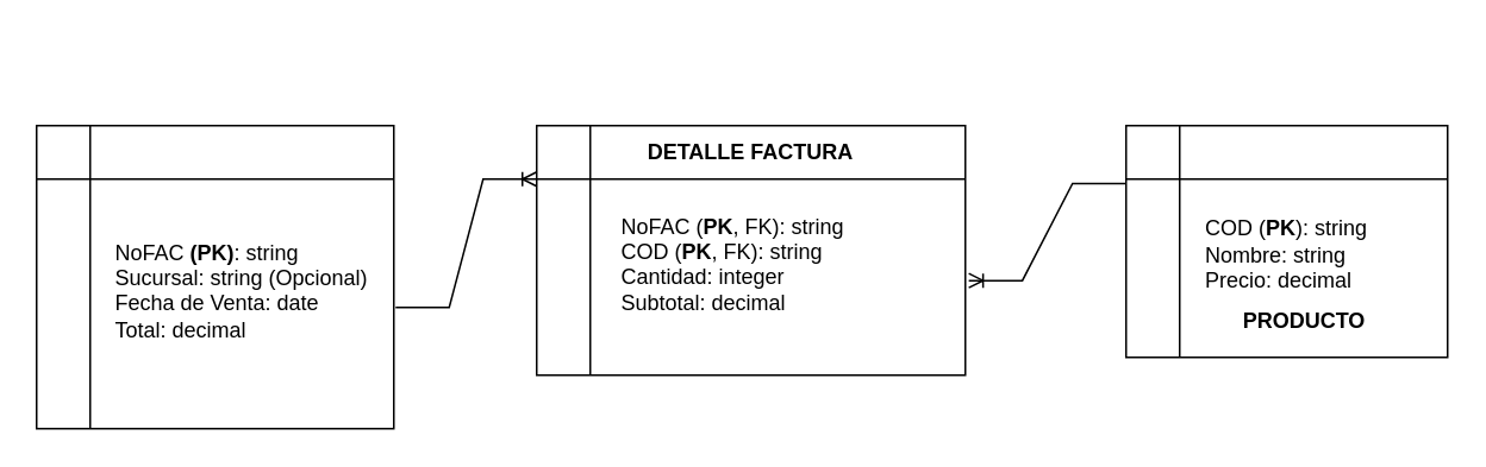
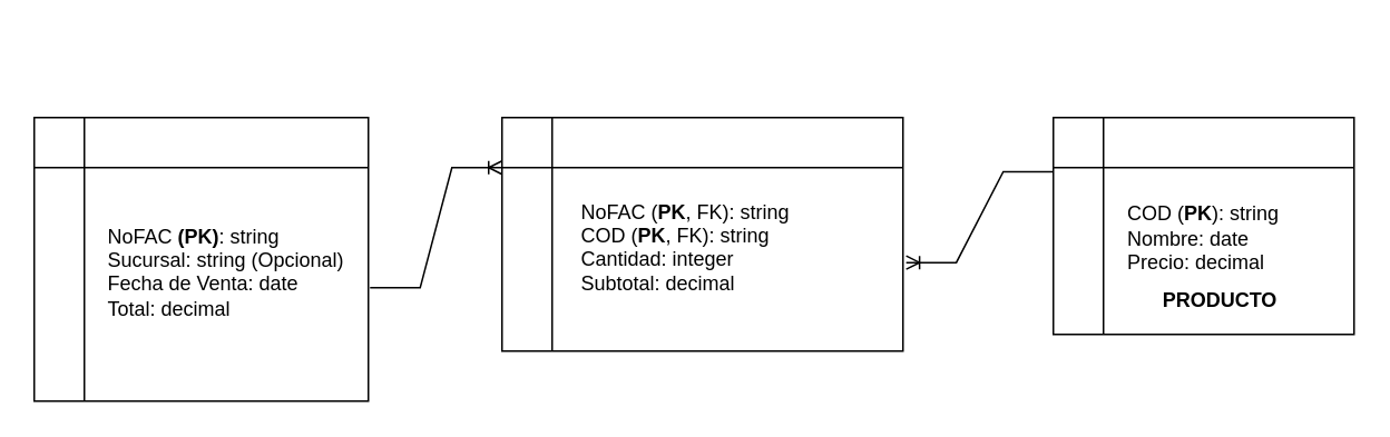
- <mxCell id="7" value="&lt;b&gt;DETALLE FACTURA&lt;/b&gt;" style="text;html=1;align=center;verticalAlign=middle;whiteSpace=wrap;rounded=0;" parent="1" vertex="1"><mxGeometry x="340" y="70" width="160" height="30" as="geometry" /></mxCell>
- <mxCell id="2" value="&lt;div style=&quot;text-align: left;&quot;&gt;&lt;br&gt;&lt;/div&gt;&lt;div style=&quot;text-align: left;&quot;&gt;&lt;br&gt;&lt;/div&gt;&lt;div style=&quot;text-align: left;&quot;&gt;&lt;div&gt;COD (&lt;b&gt;PK&lt;/b&gt;): string&lt;/div&gt;&lt;div&gt;Nombre: string&lt;/div&gt;&lt;div&gt;Precio: decimal&lt;/div&gt;&lt;div&gt;&lt;br&gt;&lt;/div&gt;&lt;/div&gt;" style="shape=internalStorage;whiteSpace=wrap;html=1;backgroundOutline=1;dx=30;dy=30;" parent="1" vertex="1"><mxGeometry x="630" y="70" width="180" height="130" as="geometry" /></mxCell>
+ <mxCell id="2" value="&lt;div style=&quot;text-align: left;&quot;&gt;&lt;br&gt;&lt;/div&gt;&lt;div style=&quot;text-align: left;&quot;&gt;&lt;br&gt;&lt;/div&gt;&lt;div style=&quot;text-align: left;&quot;&gt;&lt;div&gt;COD (&lt;b&gt;PK&lt;/b&gt;): string&lt;/div&gt;&lt;div&gt;Nombre: date&lt;/div&gt;&lt;div&gt;Precio: decimal&lt;/div&gt;&lt;div&gt;&lt;br&gt;&lt;/div&gt;&lt;/div&gt;" style="shape=internalStorage;whiteSpace=wrap;html=1;backgroundOutline=1;dx=30;dy=30;" parent="1" vertex="1"><mxGeometry x="630" y="70" width="180" height="130" as="geometry" /></mxCell>
